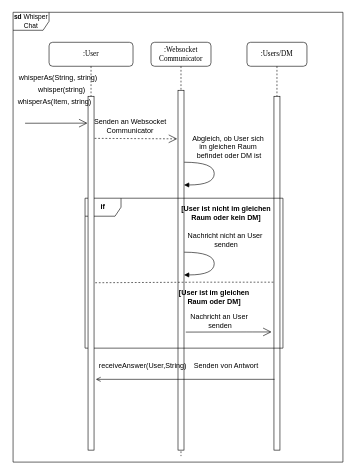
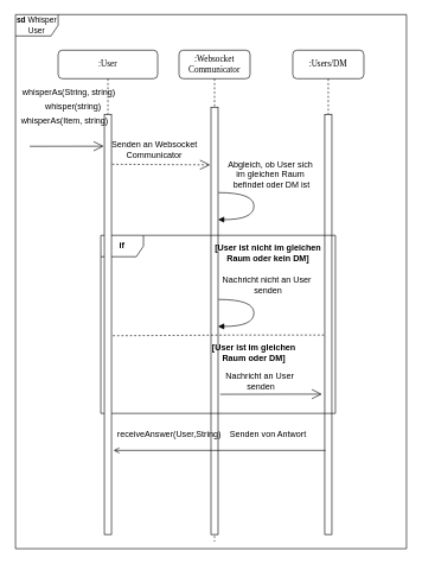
- <mxCell id="27" value="&lt;font style=&quot;font-size: 11px&quot;&gt;&lt;b&gt;sd&lt;/b&gt; Whisper Chat&lt;/font&gt;" style="shape=umlFrame;whiteSpace=wrap;html=1;" parent="1" vertex="1"><mxGeometry x="21" y="20" width="550" height="750" as="geometry" /></mxCell>
+ <mxCell id="27" value="&lt;font style=&quot;font-size: 11px&quot;&gt;&lt;b&gt;sd&lt;/b&gt; Whisper User&lt;/font&gt;" style="shape=umlFrame;whiteSpace=wrap;html=1;" parent="1" vertex="1"><mxGeometry x="21" y="20" width="550" height="750" as="geometry" /></mxCell>
